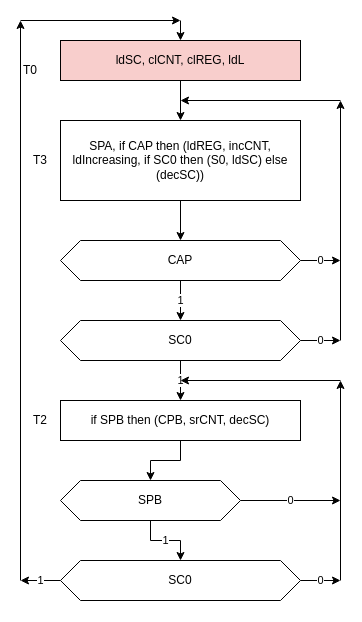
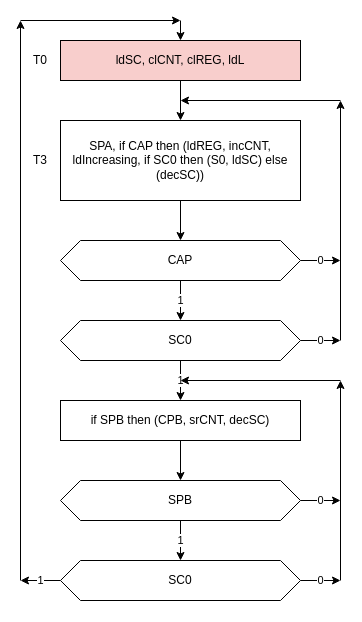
- <mxCell id="19" value="T0" style="text;html=1;strokeColor=none;fillColor=none;align=center;verticalAlign=middle;whiteSpace=wrap;rounded=0;" vertex="1" parent="1"><mxGeometry x="10" y="60" width="40" height="20" as="geometry" /></mxCell>
+ <mxCell id="19" value="T0" style="text;html=1;strokeColor=none;fillColor=none;align=center;verticalAlign=middle;whiteSpace=wrap;rounded=0;" vertex="1" parent="1"><mxGeometry x="20" y="50" width="40" height="20" as="geometry" /></mxCell>
- <mxCell id="21" value="T2" style="text;html=1;strokeColor=none;fillColor=none;align=center;verticalAlign=middle;whiteSpace=wrap;rounded=0;" vertex="1" parent="1"><mxGeometry x="20" y="410" width="40" height="20" as="geometry" /></mxCell>
- <mxCell id="24" value="SPB" style="shape=hexagon;perimeter=hexagonPerimeter2;whiteSpace=wrap;html=1;fixedSize=1;" vertex="1" parent="1"><mxGeometry x="60" y="480" width="180" height="40" as="geometry" /></mxCell>
+ <mxCell id="24" value="SPB" style="shape=hexagon;perimeter=hexagonPerimeter2;whiteSpace=wrap;html=1;fixedSize=1;" vertex="1" parent="1"><mxGeometry x="60" y="480" width="240" height="40" as="geometry" /></mxCell>
